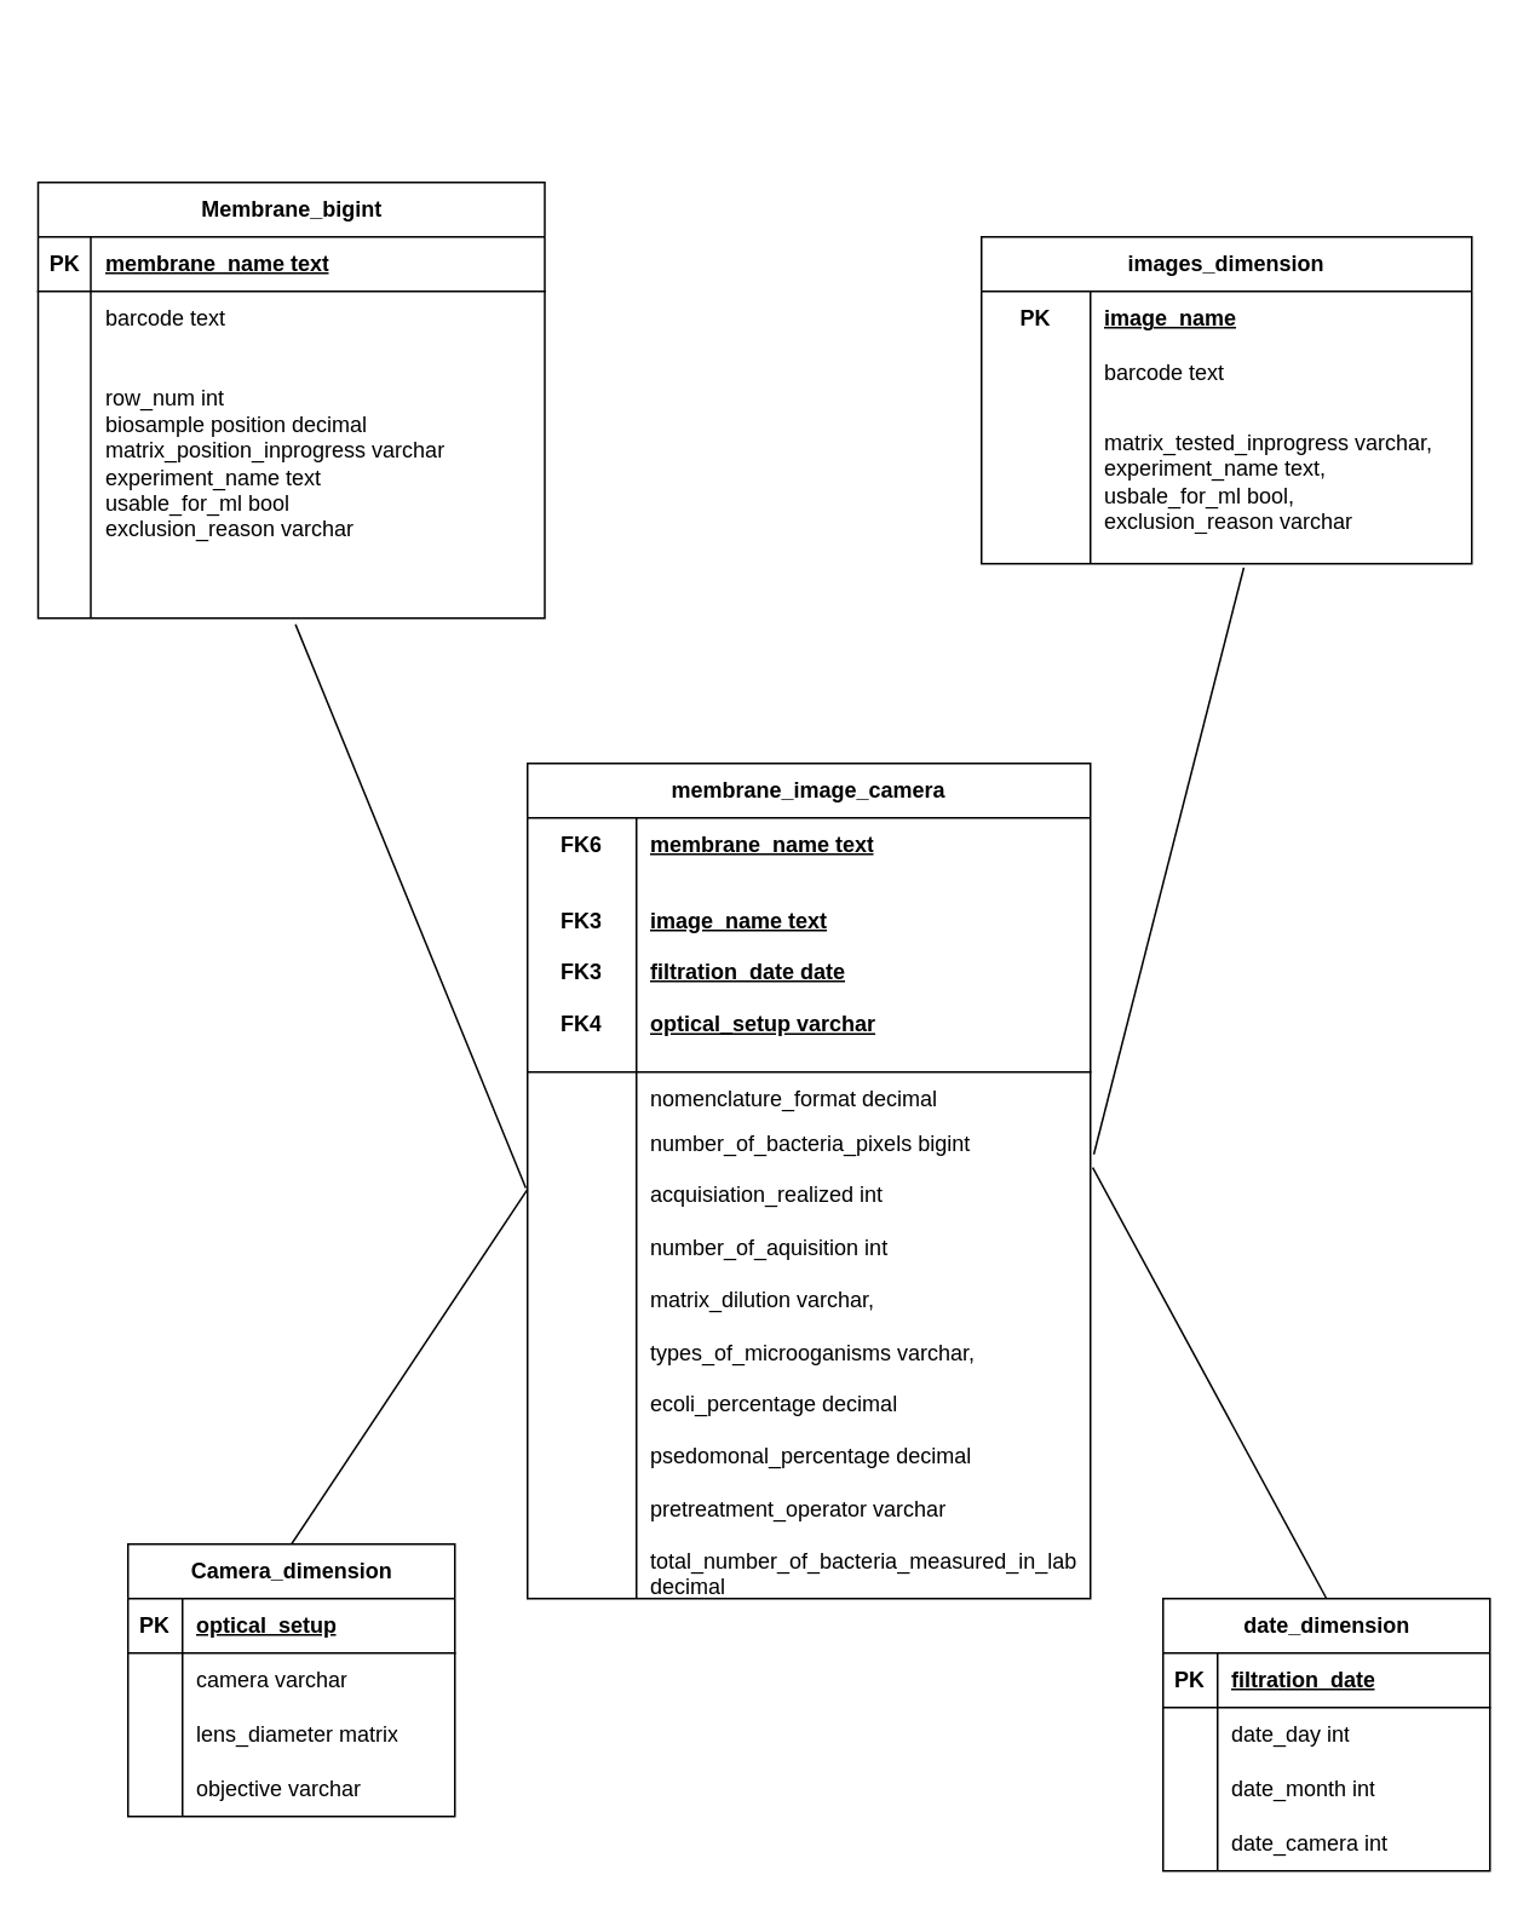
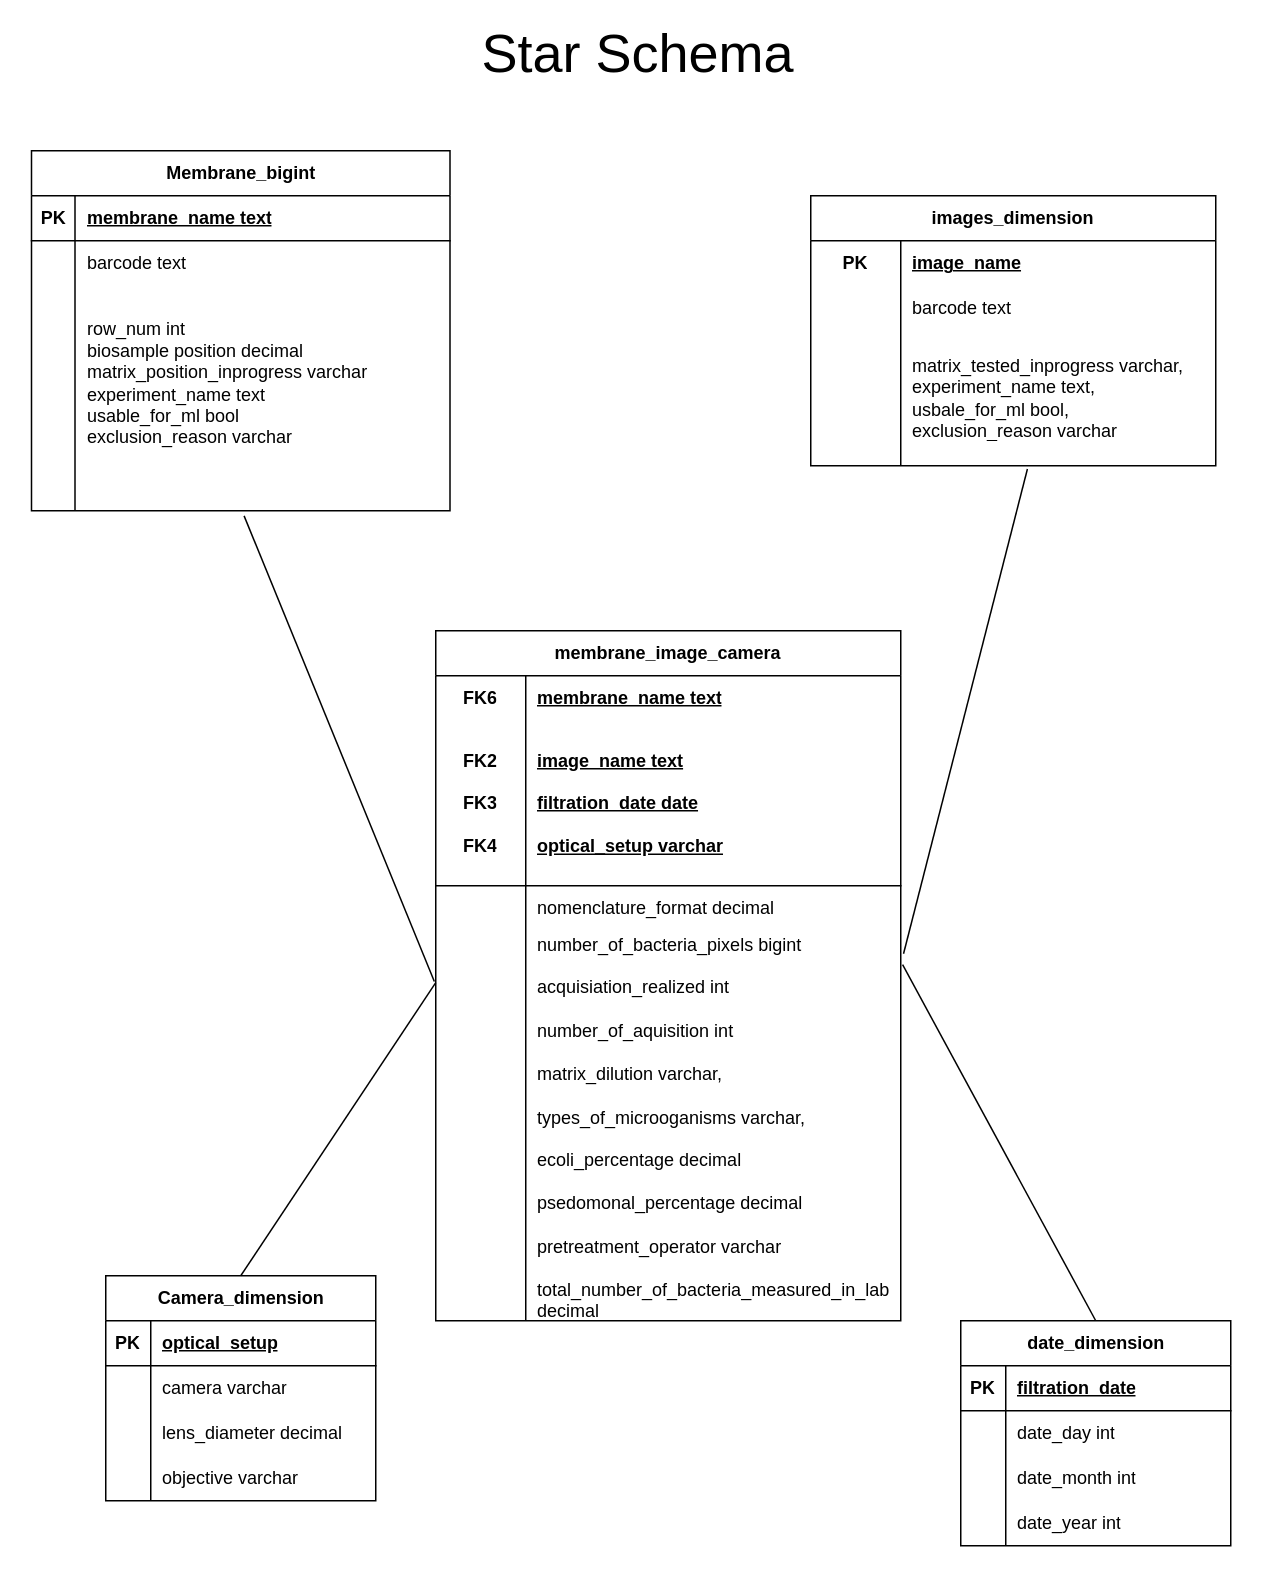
+ <mxCell id="68" value="&lt;font style=&quot;font-size: 36px;&quot;&gt;Star Schema&lt;/font&gt;" style="text;html=1;strokeColor=none;fillColor=none;align=center;verticalAlign=middle;whiteSpace=wrap;rounded=0;" vertex="1" parent="1"><mxGeometry x="220" y="20" width="410" height="30" as="geometry" /></mxCell>
- <mxCell id="30" value="FK3&lt;br&gt;&lt;br&gt;FK3&lt;br&gt;&lt;br&gt;FK4" style="shape=partialRectangle;connectable=0;fillColor=none;top=0;left=0;bottom=0;right=0;fontStyle=1;overflow=hidden;html=1;whiteSpace=wrap;" vertex="1" parent="29"><mxGeometry width="60" height="110" as="geometry"><mxRectangle width="60" height="110" as="alternateBounds" /></mxGeometry></mxCell>
+ <mxCell id="30" value="FK2&lt;br&gt;&lt;br&gt;FK3&lt;br&gt;&lt;br&gt;FK4" style="shape=partialRectangle;connectable=0;fillColor=none;top=0;left=0;bottom=0;right=0;fontStyle=1;overflow=hidden;html=1;whiteSpace=wrap;" vertex="1" parent="29"><mxGeometry width="60" height="110" as="geometry"><mxRectangle width="60" height="110" as="alternateBounds" /></mxGeometry></mxCell>
- <mxCell id="47" value="lens_diameter matrix" style="shape=partialRectangle;connectable=0;fillColor=none;top=0;left=0;bottom=0;right=0;align=left;spacingLeft=6;overflow=hidden;whiteSpace=wrap;html=1;" vertex="1" parent="45"><mxGeometry x="30" width="150" height="30" as="geometry"><mxRectangle width="150" height="30" as="alternateBounds" /></mxGeometry></mxCell>
+ <mxCell id="47" value="lens_diameter decimal" style="shape=partialRectangle;connectable=0;fillColor=none;top=0;left=0;bottom=0;right=0;align=left;spacingLeft=6;overflow=hidden;whiteSpace=wrap;html=1;" vertex="1" parent="45"><mxGeometry x="30" width="150" height="30" as="geometry"><mxRectangle width="150" height="30" as="alternateBounds" /></mxGeometry></mxCell>
- <mxCell id="63" value="date_camera int" style="shape=partialRectangle;connectable=0;fillColor=none;top=0;left=0;bottom=0;right=0;align=left;spacingLeft=6;overflow=hidden;whiteSpace=wrap;html=1;" vertex="1" parent="61"><mxGeometry x="30" width="150" height="30" as="geometry"><mxRectangle width="150" height="30" as="alternateBounds" /></mxGeometry></mxCell>
+ <mxCell id="63" value="date_year int" style="shape=partialRectangle;connectable=0;fillColor=none;top=0;left=0;bottom=0;right=0;align=left;spacingLeft=6;overflow=hidden;whiteSpace=wrap;html=1;" vertex="1" parent="61"><mxGeometry x="30" width="150" height="30" as="geometry"><mxRectangle width="150" height="30" as="alternateBounds" /></mxGeometry></mxCell>
